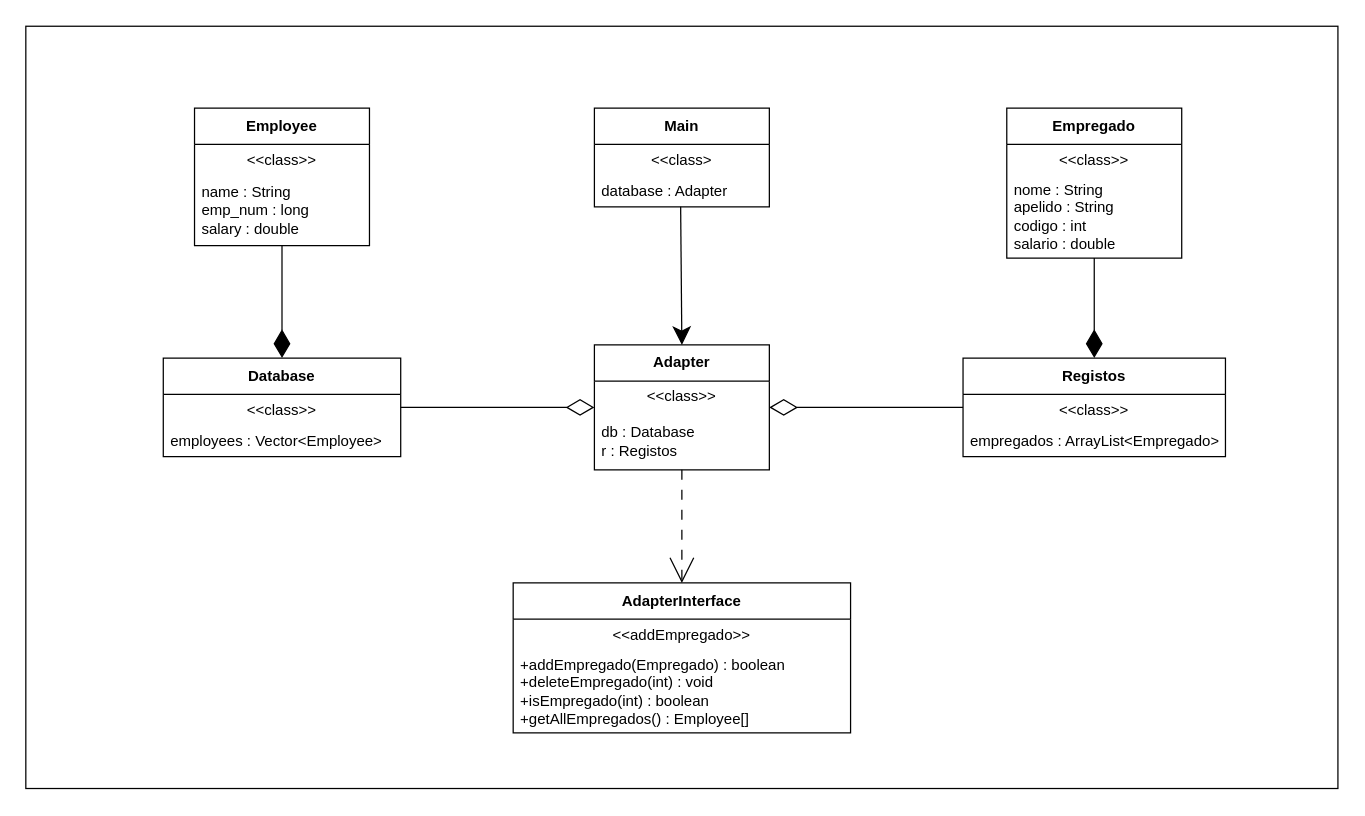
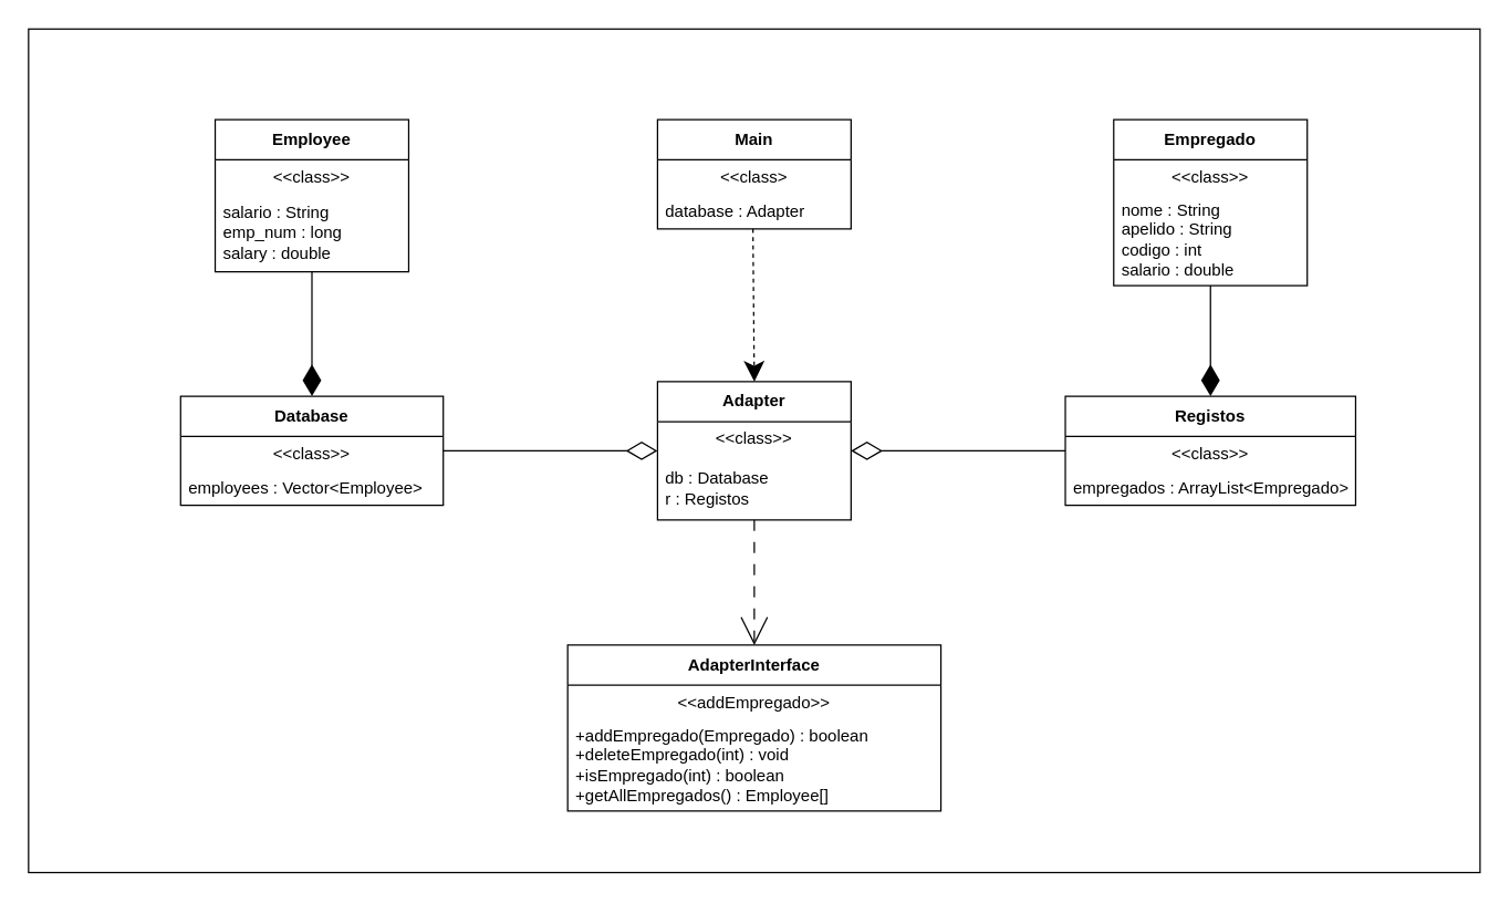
- <mxCell id="6" value="&lt;font style=&quot;color: rgb(0, 0, 0);&quot;&gt;name : String&lt;/font&gt;&lt;div&gt;&lt;font style=&quot;color: rgb(0, 0, 0);&quot;&gt;emp_num : long&lt;/font&gt;&lt;/div&gt;&lt;div&gt;&lt;font style=&quot;color: rgb(0, 0, 0);&quot;&gt;salary : double&lt;/font&gt;&lt;/div&gt;" style="text;html=1;strokeColor=none;fillColor=none;align=left;verticalAlign=middle;spacingLeft=4;spacingRight=4;overflow=hidden;rotatable=0;points=[[0,0.5],[1,0.5]];portConstraint=eastwest;whiteSpace=wrap;" parent="4" vertex="1"><mxGeometry y="54" width="140" height="56" as="geometry" /></mxCell>
+ <mxCell id="6" value="&lt;font style=&quot;color: rgb(0, 0, 0);&quot;&gt;salario : String&lt;/font&gt;&lt;div&gt;&lt;font style=&quot;color: rgb(0, 0, 0);&quot;&gt;emp_num : long&lt;/font&gt;&lt;/div&gt;&lt;div&gt;&lt;font style=&quot;color: rgb(0, 0, 0);&quot;&gt;salary : double&lt;/font&gt;&lt;/div&gt;" style="text;html=1;strokeColor=none;fillColor=none;align=left;verticalAlign=middle;spacingLeft=4;spacingRight=4;overflow=hidden;rotatable=0;points=[[0,0.5],[1,0.5]];portConstraint=eastwest;whiteSpace=wrap;" parent="4" vertex="1"><mxGeometry y="54" width="140" height="56" as="geometry" /></mxCell>
- <mxCell id="29" value="" style="endArrow=classic;html=1;entryX=0.5;entryY=0;entryDx=0;entryDy=0;exitX=0.493;exitY=1;exitDx=0;exitDy=0;exitPerimeter=0;endSize=12;" edge="1" parent="1" source="28" target="20"><mxGeometry width="50" height="50" relative="1" as="geometry"><mxPoint x="330" y="256" as="sourcePoint" /><mxPoint x="380" y="206" as="targetPoint" /></mxGeometry></mxCell>
+ <mxCell id="29" value="" style="endArrow=classic;html=1;entryX=0.5;entryY=0;entryDx=0;entryDy=0;exitX=0.493;exitY=1;exitDx=0;exitDy=0;exitPerimeter=0;endSize=12;dashed=1;" edge="1" parent="1" source="28" target="20"><mxGeometry width="50" height="50" relative="1" as="geometry"><mxPoint x="330" y="256" as="sourcePoint" /><mxPoint x="380" y="206" as="targetPoint" /></mxGeometry></mxCell>
